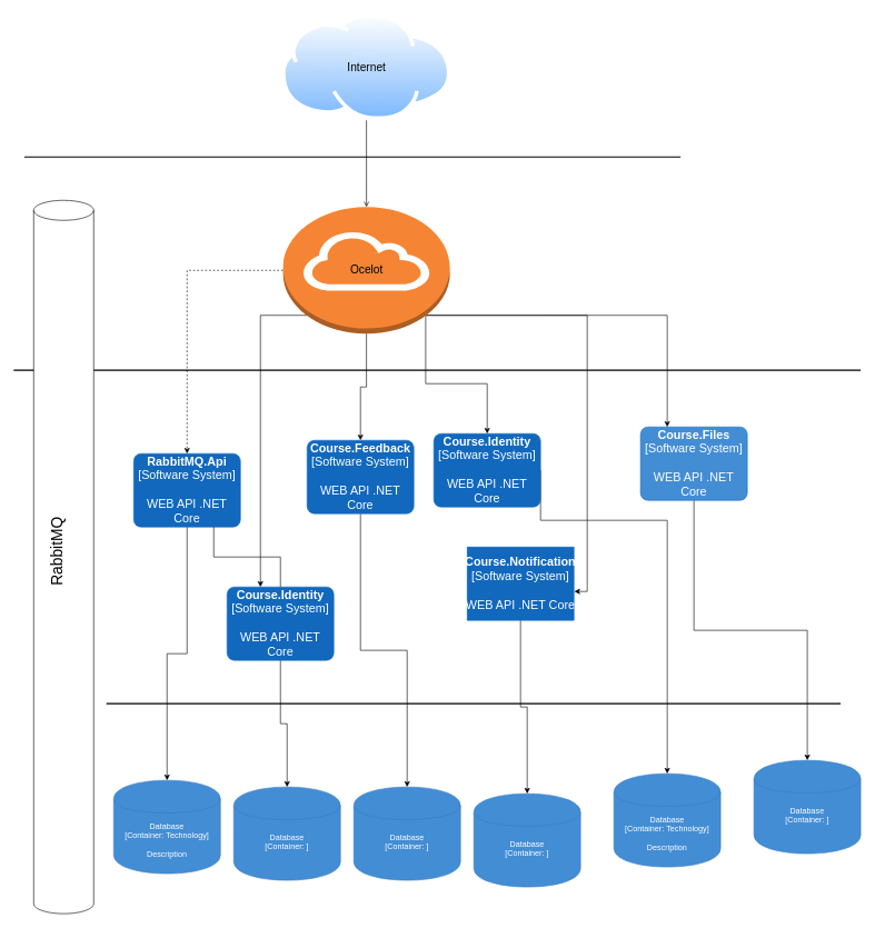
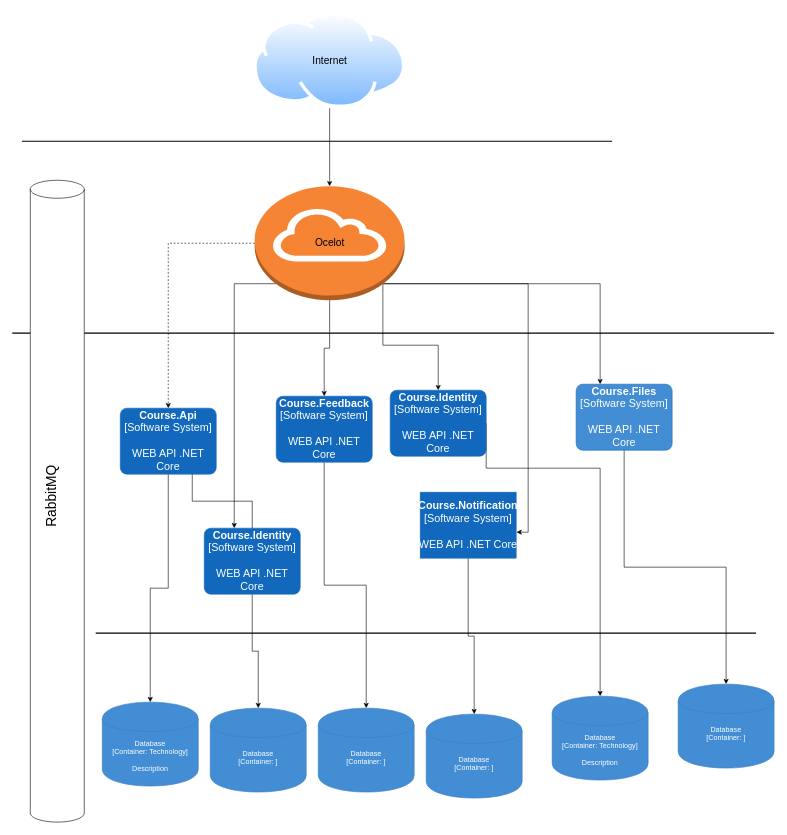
- <mxCell id="2" style="edgeStyle=orthogonalEdgeStyle;rounded=0;orthogonalLoop=1;jettySize=auto;html=1;exitX=0.5;exitY=1;exitDx=0;exitDy=0;entryX=0.5;entryY=0;entryDx=0;entryDy=0;entryPerimeter=0;fontSize=17;endArrow=open;" edge="1" parent="1" source="3" target="10"><mxGeometry relative="1" as="geometry" /></mxCell>
+ <mxCell id="2" style="edgeStyle=orthogonalEdgeStyle;rounded=0;orthogonalLoop=1;jettySize=auto;html=1;exitX=0.5;exitY=1;exitDx=0;exitDy=0;entryX=0.5;entryY=0;entryDx=0;entryDy=0;entryPerimeter=0;fontSize=17;" edge="1" parent="1" source="3" target="10"><mxGeometry relative="1" as="geometry" /></mxCell>
- <mxCell id="12" value="&lt;b&gt;RabbitMQ.Api&lt;/b&gt;&lt;div&gt;[Software System]&lt;/div&gt;&lt;br&gt;&lt;div&gt;WEB API .NET Core&lt;/div&gt;" style="rounded=1;whiteSpace=wrap;html=1;labelBackgroundColor=none;fillColor=#1168BD;fontColor=#ffffff;align=center;arcSize=10;strokeColor=#1168BD;metaEdit=1;metaData={&quot;c4Type&quot;:{&quot;editable&quot;:false}};points=[[0.25,0,0],[0.5,0,0],[0.75,0,0],[1,0.25,0],[1,0.5,0],[1,0.75,0],[0.75,1,0],[0.5,1,0],[0.25,1,0],[0,0.75,0],[0,0.5,0],[0,0.25,0]];fontSize=18;" vertex="1" parent="1"><mxGeometry x="200" y="680" width="160" height="110.0" as="geometry" /></mxCell>
+ <mxCell id="12" value="&lt;b&gt;Course.Api&lt;/b&gt;&lt;div&gt;[Software System]&lt;/div&gt;&lt;br&gt;&lt;div&gt;WEB API .NET Core&lt;/div&gt;" style="rounded=1;whiteSpace=wrap;html=1;labelBackgroundColor=none;fillColor=#1168BD;fontColor=#ffffff;align=center;arcSize=10;strokeColor=#1168BD;metaEdit=1;metaData={&quot;c4Type&quot;:{&quot;editable&quot;:false}};points=[[0.25,0,0],[0.5,0,0],[0.75,0,0],[1,0.25,0],[1,0.5,0],[1,0.75,0],[0.75,1,0],[0.5,1,0],[0.25,1,0],[0,0.75,0],[0,0.5,0],[0,0.25,0]];fontSize=18;" vertex="1" parent="1"><mxGeometry x="200" y="680" width="160" height="110.0" as="geometry" /></mxCell>
